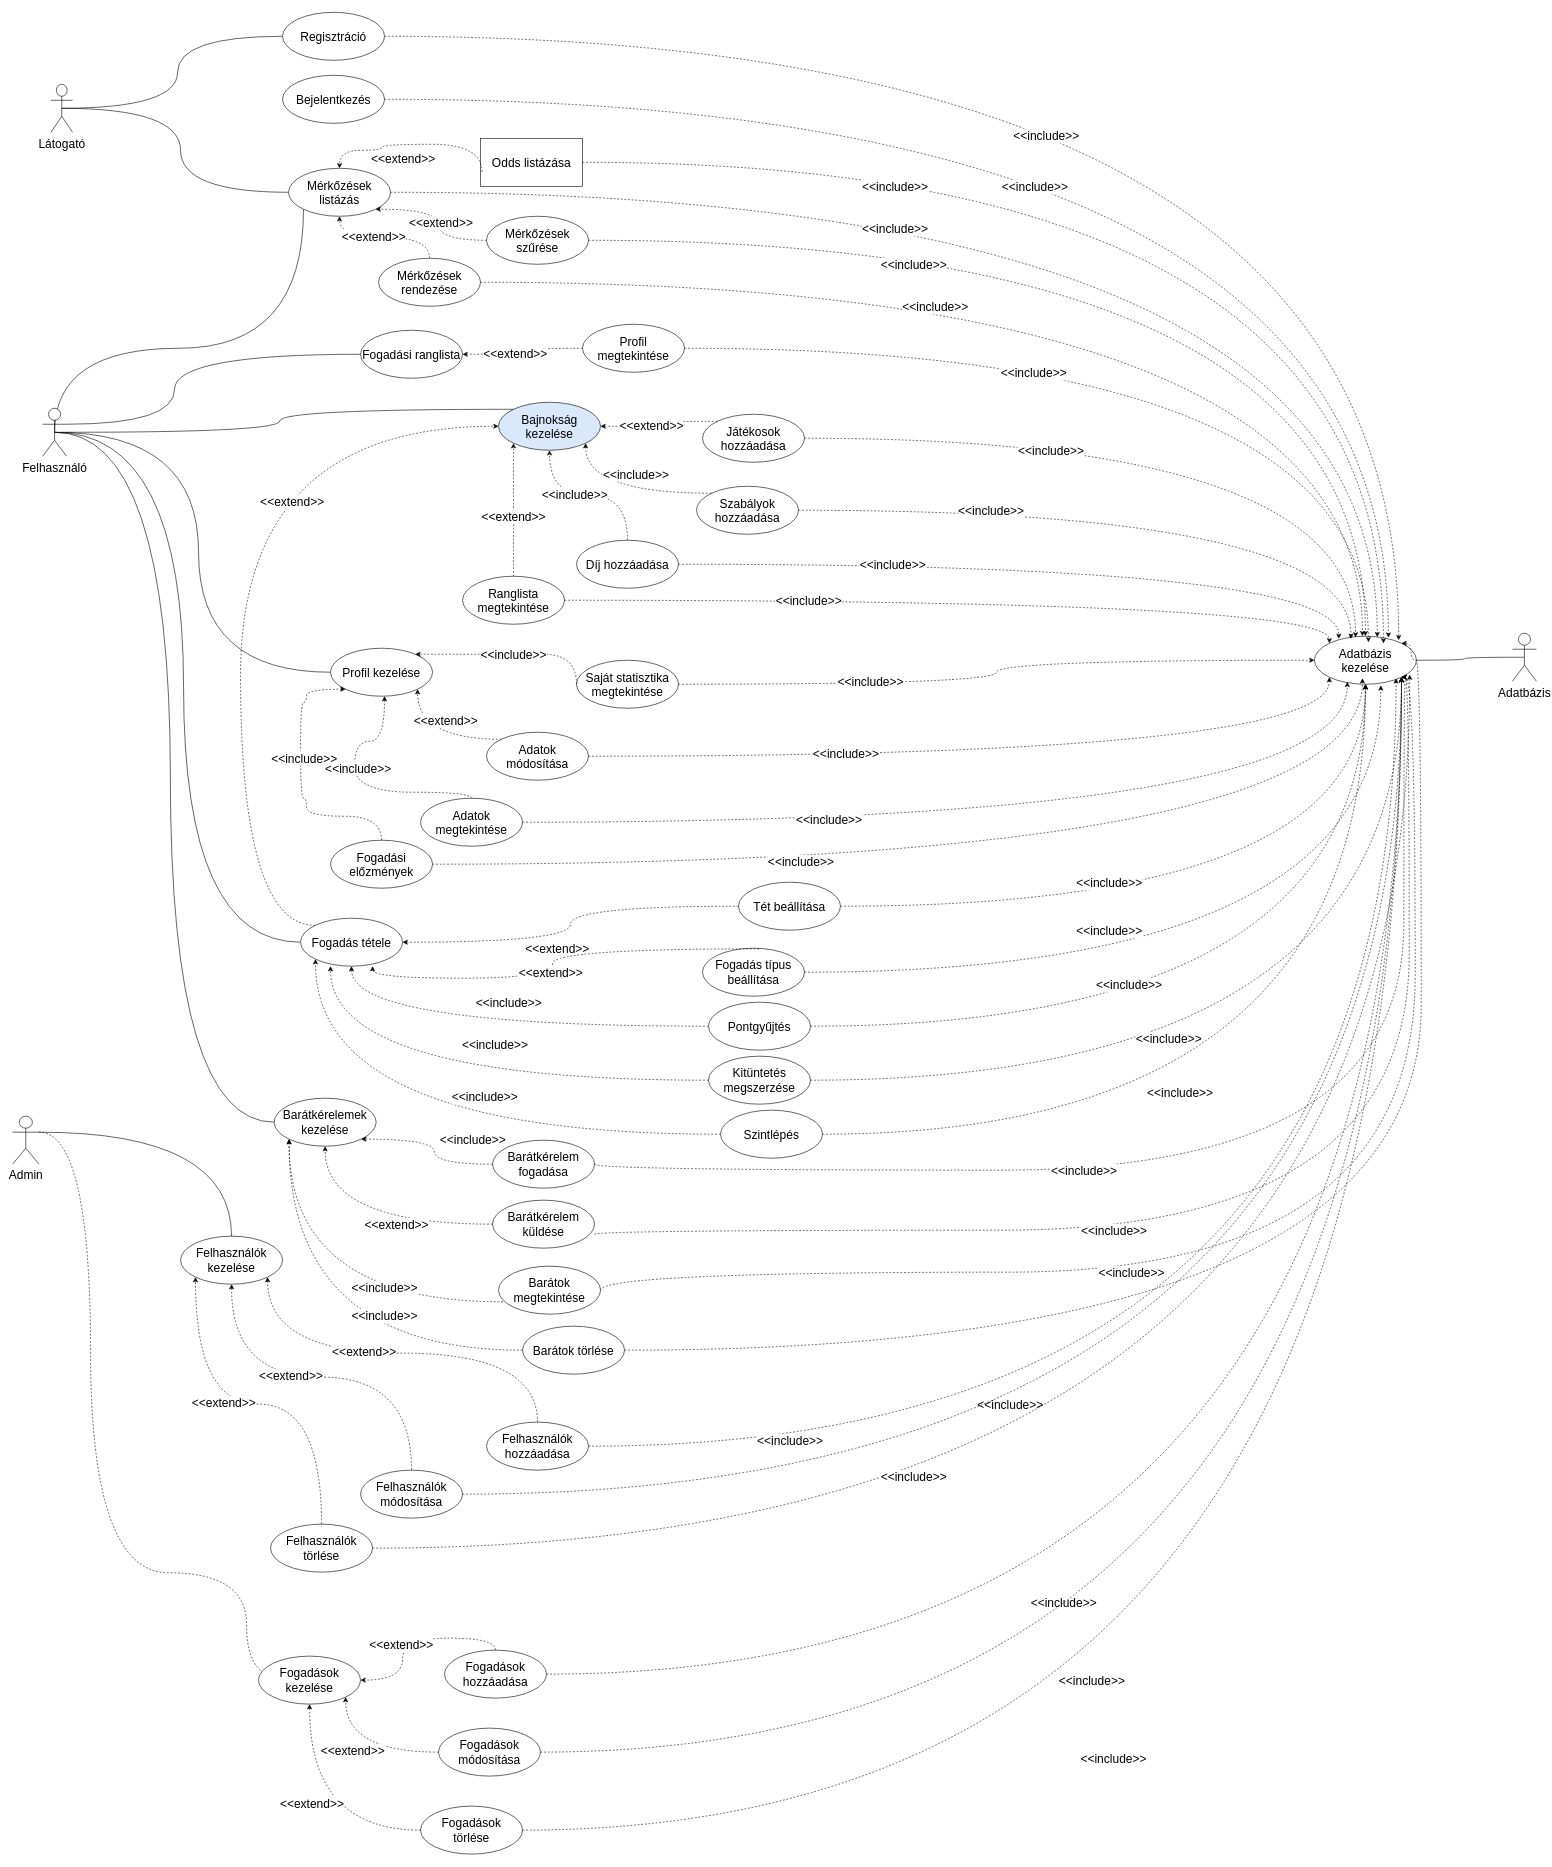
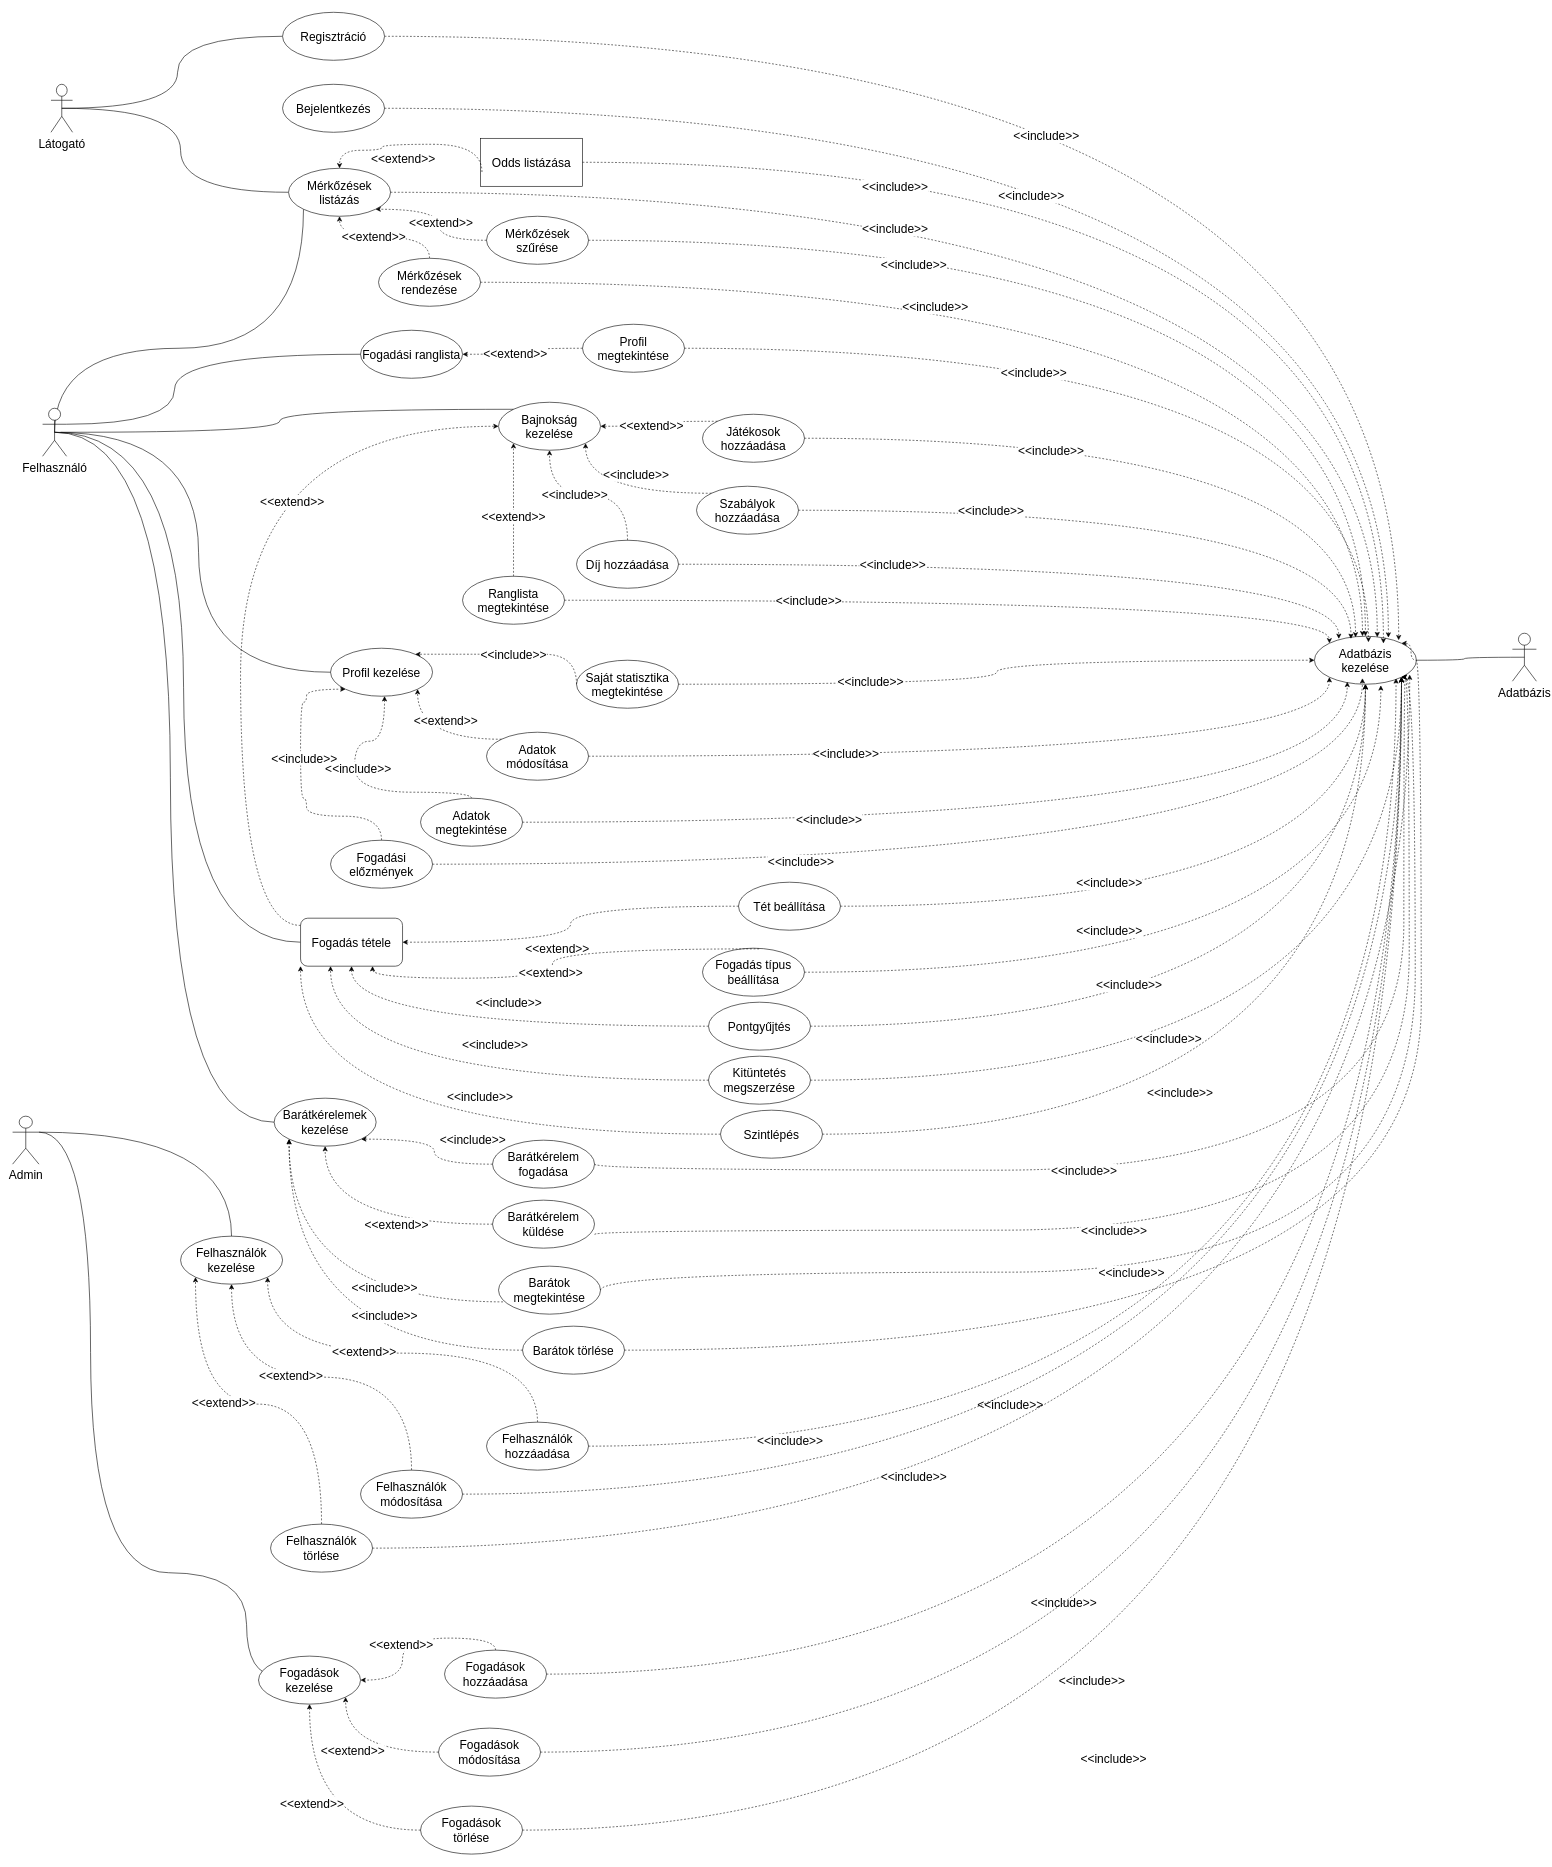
- <mxCell id="11" value="Bejelentkezés" style="ellipse;whiteSpace=wrap;html=1;fontSize=20;" parent="1" vertex="1"><mxGeometry x="470" y="125" width="170" height="80" as="geometry" /></mxCell>
+ <mxCell id="11" value="Bejelentkezés" style="ellipse;whiteSpace=wrap;html=1;fontSize=20;" parent="1" vertex="1"><mxGeometry x="470" y="140" width="170" height="80" as="geometry" /></mxCell>
- <mxCell id="20" value="Bajnokság kezelése" style="ellipse;whiteSpace=wrap;html=1;fontSize=20;fillColor=#dae8fc;" parent="1" vertex="1"><mxGeometry x="830" y="670" width="170" height="80" as="geometry" /></mxCell>
+ <mxCell id="20" value="Bajnokság kezelése" style="ellipse;whiteSpace=wrap;html=1;fontSize=20;" parent="1" vertex="1"><mxGeometry x="830" y="670" width="170" height="80" as="geometry" /></mxCell>
- <mxCell id="29" value="Fogadás tétele" style="ellipse;whiteSpace=wrap;html=1;fontSize=20;" parent="1" vertex="1"><mxGeometry x="500" y="1530" width="170" height="80" as="geometry" /></mxCell>
+ <mxCell id="29" value="Fogadás tétele" style="whiteSpace=wrap;html=1;fontSize=20;rounded=1;" parent="1" vertex="1"><mxGeometry x="500" y="1530" width="170" height="80" as="geometry" /></mxCell>
- <mxCell id="154" style="rounded=0;orthogonalLoop=1;jettySize=auto;html=1;exitX=1;exitY=0.333;exitDx=0;exitDy=0;exitPerimeter=0;entryX=0;entryY=0.5;entryDx=0;entryDy=0;endArrow=none;endFill=0;edgeStyle=orthogonalEdgeStyle;curved=1;dashed=1;" edge="1" parent="1" source="9" target="155"><mxGeometry relative="1" as="geometry"><mxPoint x="150" y="1890" as="sourcePoint" /><mxPoint x="409" y="2793" as="targetPoint" /><Array as="points"><mxPoint x="150" y="1887" /><mxPoint x="150" y="2621" /><mxPoint x="410" y="2621" /><mxPoint x="410" y="2793" /><mxPoint x="515" y="2793" /><mxPoint x="515" y="2800" /></Array></mxGeometry></mxCell>
+ <mxCell id="154" style="rounded=0;orthogonalLoop=1;jettySize=auto;html=1;exitX=1;exitY=0.333;exitDx=0;exitDy=0;exitPerimeter=0;entryX=0;entryY=0.5;entryDx=0;entryDy=0;endArrow=none;endFill=0;edgeStyle=orthogonalEdgeStyle;curved=1;" edge="1" parent="1" source="9" target="155"><mxGeometry relative="1" as="geometry"><mxPoint x="150" y="1890" as="sourcePoint" /><mxPoint x="409" y="2793" as="targetPoint" /><Array as="points"><mxPoint x="150" y="1887" /><mxPoint x="150" y="2621" /><mxPoint x="410" y="2621" /><mxPoint x="410" y="2793" /><mxPoint x="515" y="2793" /><mxPoint x="515" y="2800" /></Array></mxGeometry></mxCell>
